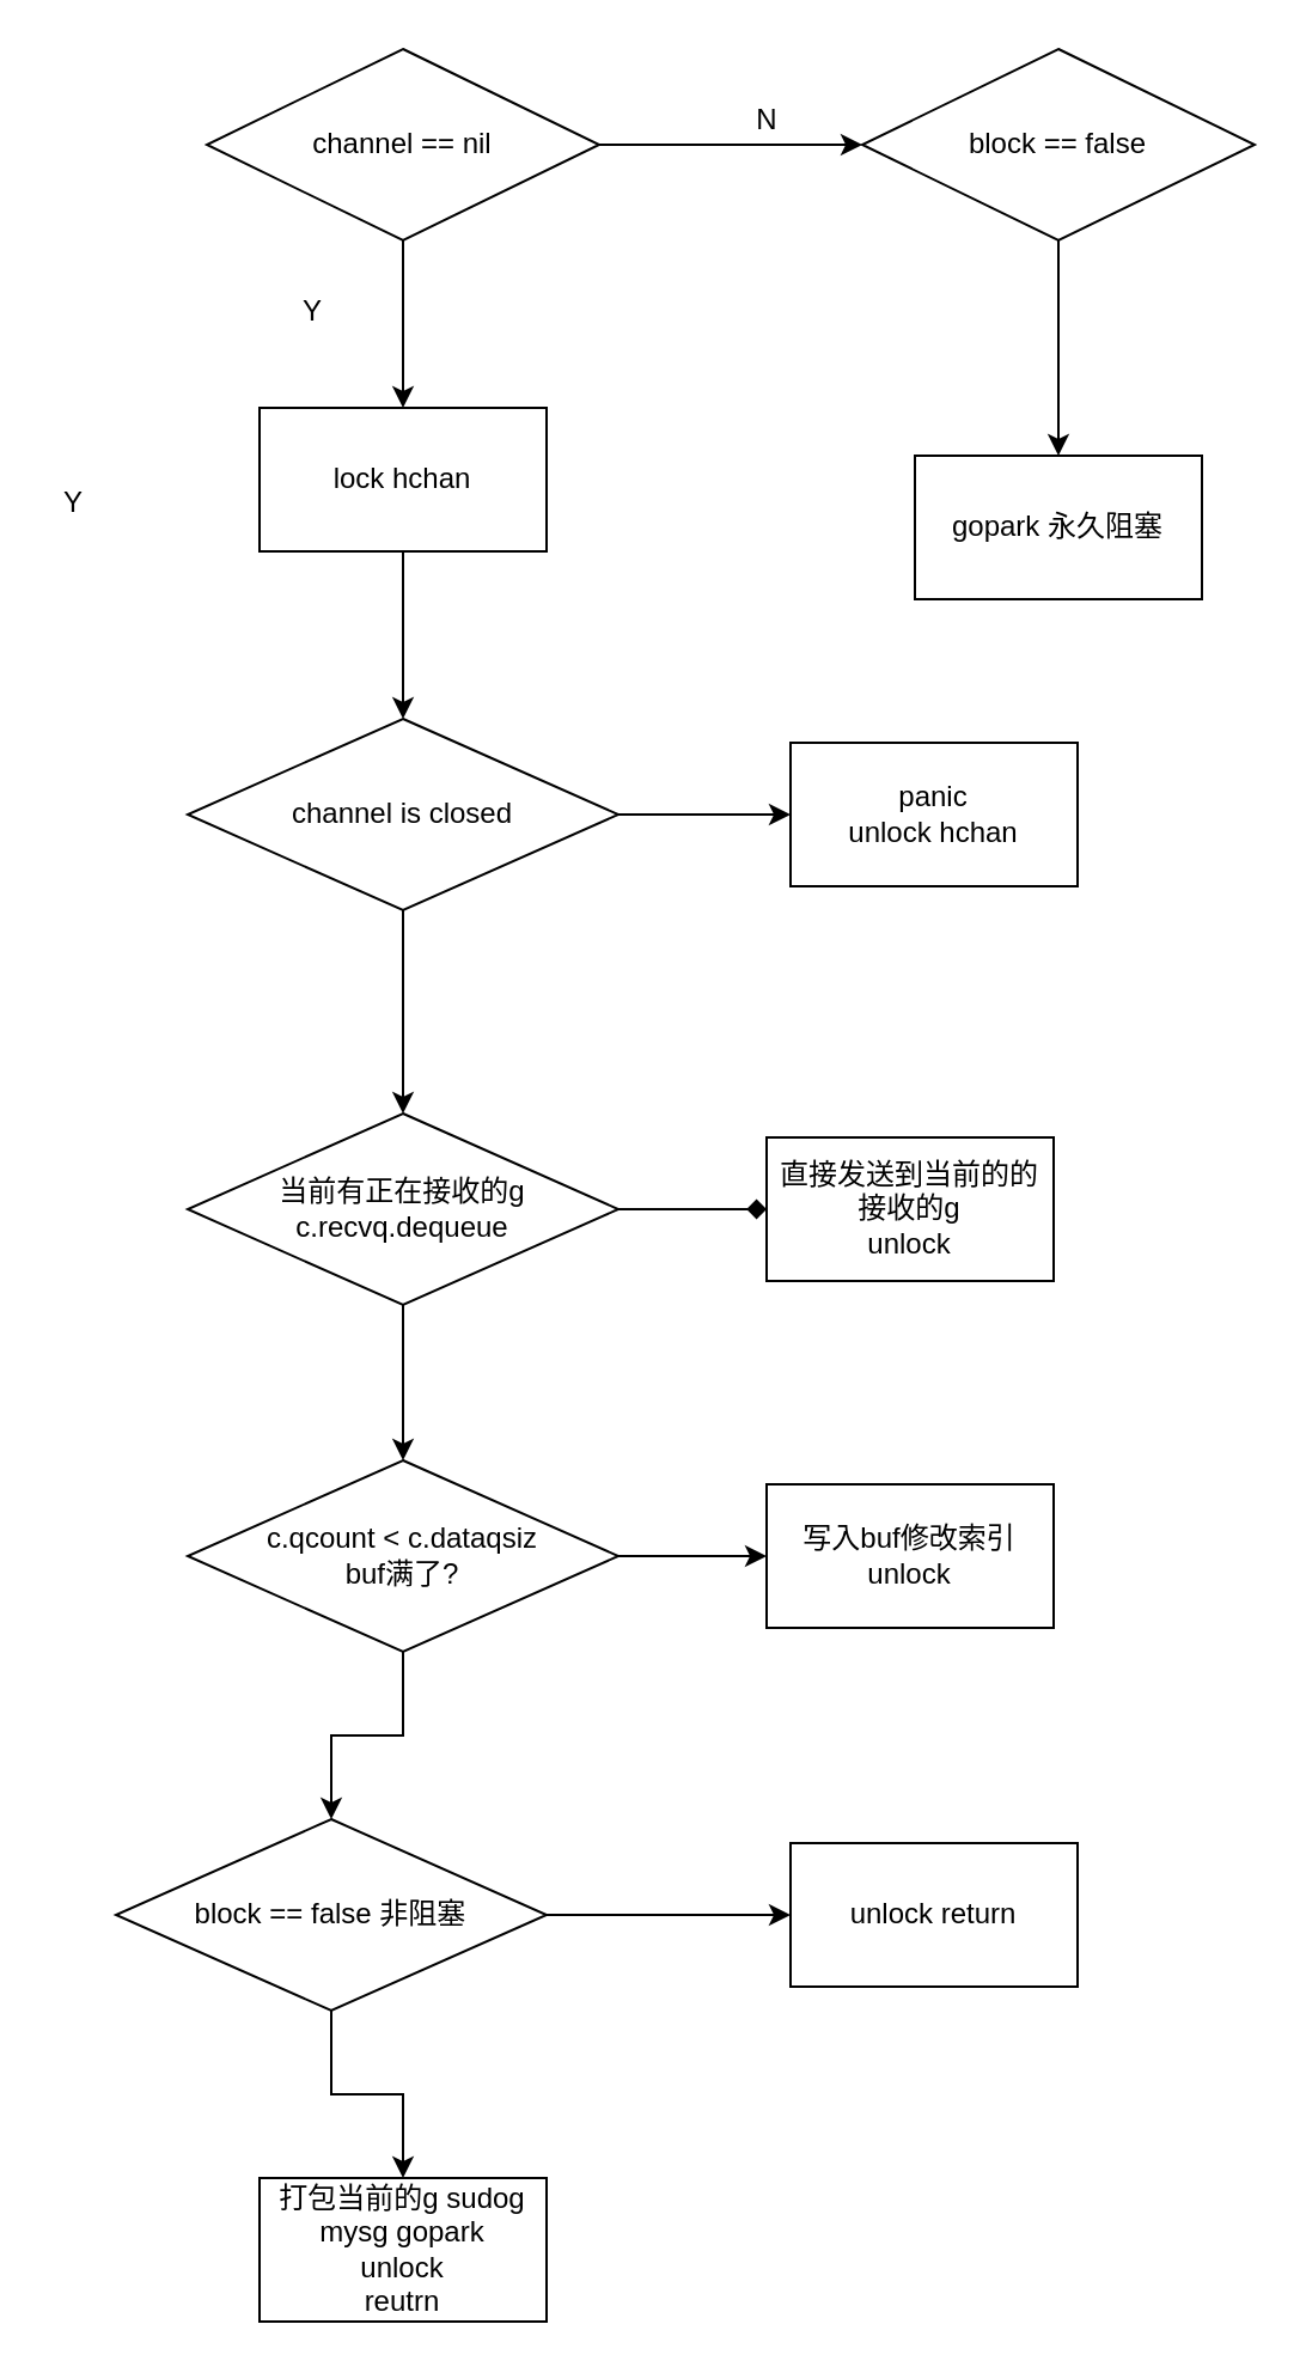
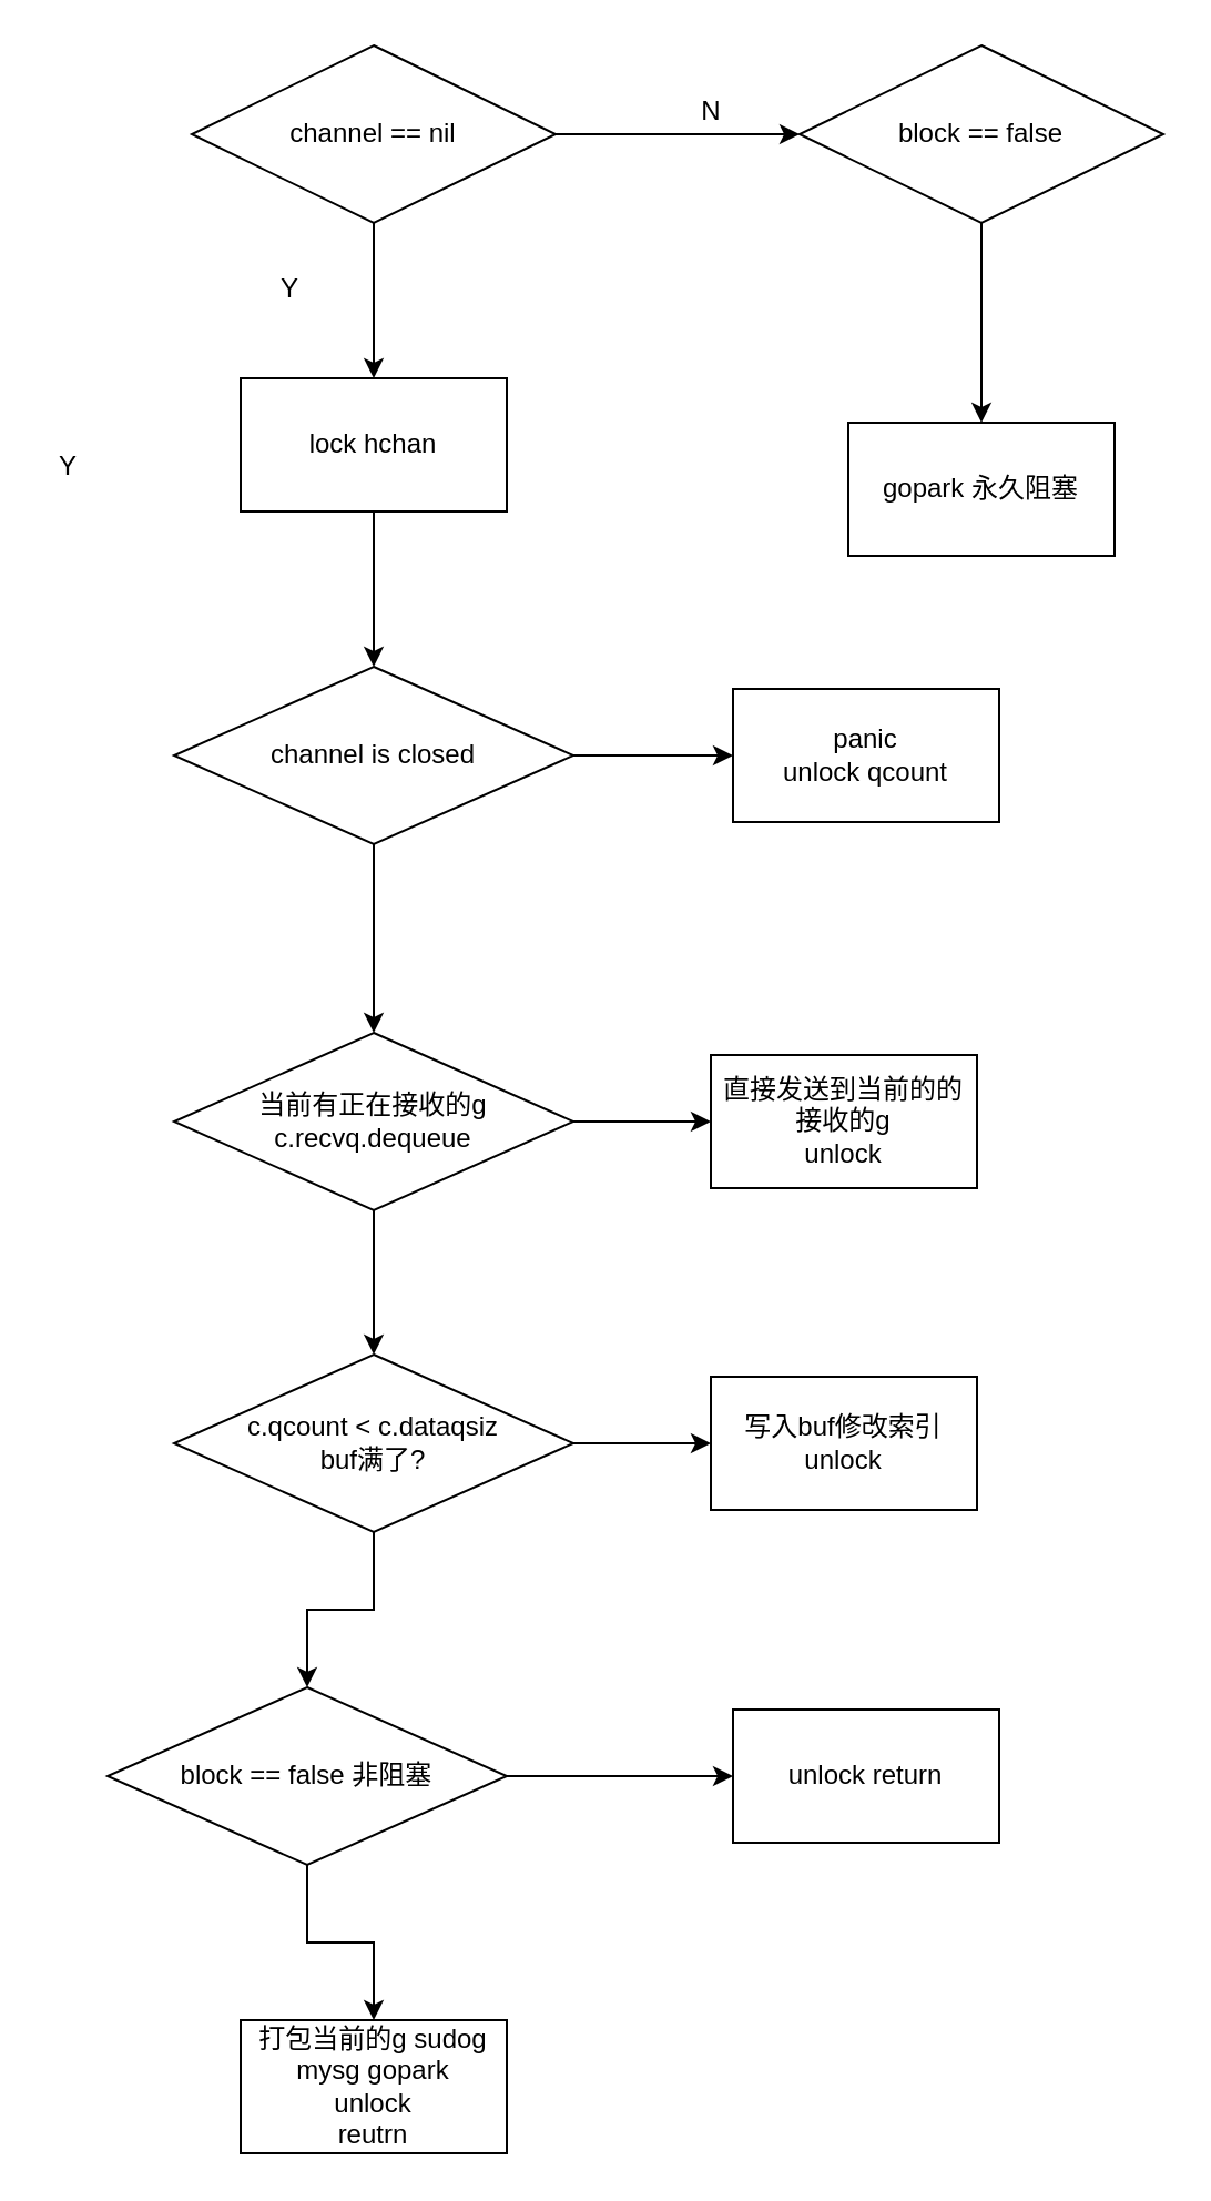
- <mxCell id="16" value="panic&lt;br&gt;unlock hchan" style="whiteSpace=wrap;html=1;" vertex="1" parent="1"><mxGeometry x="330" y="310" width="120" height="60" as="geometry" /></mxCell>
+ <mxCell id="16" value="panic&lt;br&gt;unlock qcount" style="whiteSpace=wrap;html=1;" vertex="1" parent="1"><mxGeometry x="330" y="310" width="120" height="60" as="geometry" /></mxCell>
- <mxCell id="17" value="" style="edgeStyle=orthogonalEdgeStyle;rounded=0;orthogonalLoop=1;jettySize=auto;html=1;endArrow=diamond;" edge="1" parent="1" source="19" target="20"><mxGeometry relative="1" as="geometry" /></mxCell>
+ <mxCell id="17" value="" style="edgeStyle=orthogonalEdgeStyle;rounded=0;orthogonalLoop=1;jettySize=auto;html=1;" edge="1" parent="1" source="19" target="20"><mxGeometry relative="1" as="geometry" /></mxCell>
